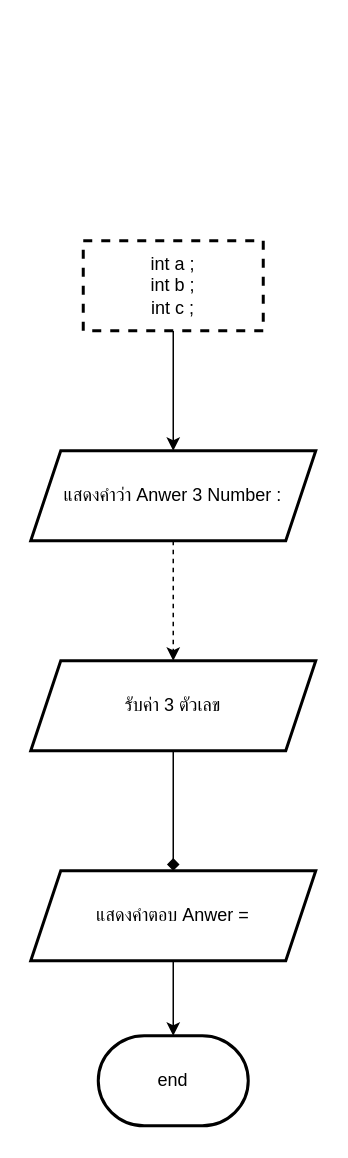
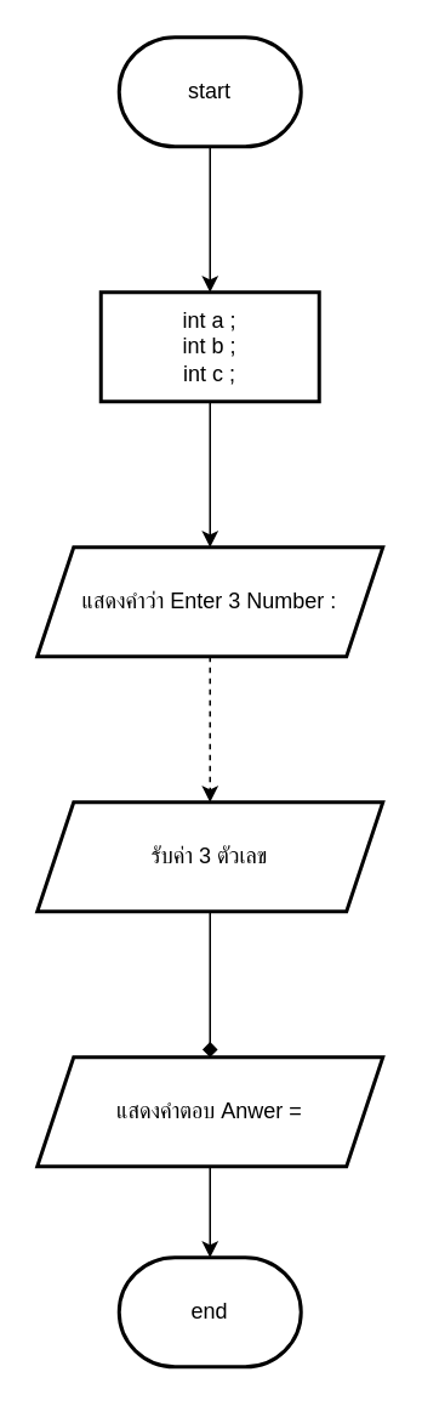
+ <mxCell id="3" value="start" style="strokeWidth=2;html=1;shape=mxgraph.flowchart.terminator;whiteSpace=wrap;" vertex="1" parent="1"><mxGeometry x="65" y="20" width="100" height="60" as="geometry" /></mxCell>
+ <mxCell id="2" value="" style="edgeStyle=orthogonalEdgeStyle;rounded=0;orthogonalLoop=1;jettySize=auto;html=1;" edge="1" parent="1" source="3" target="5"><mxGeometry relative="1" as="geometry" /></mxCell>
- <mxCell id="5" value="int a ;&lt;div&gt;int b ;&lt;/div&gt;&lt;div&gt;int c ;&lt;/div&gt;" style="whiteSpace=wrap;html=1;strokeWidth=2;dashed=1;" vertex="1" parent="1"><mxGeometry x="55" y="160" width="120" height="60" as="geometry" /></mxCell>
+ <mxCell id="5" value="int a ;&lt;div&gt;int b ;&lt;/div&gt;&lt;div&gt;int c ;&lt;/div&gt;" style="whiteSpace=wrap;html=1;strokeWidth=2;" vertex="1" parent="1"><mxGeometry x="55" y="160" width="120" height="60" as="geometry" /></mxCell>
- <mxCell id="7" value="แสดงคำว่า Anwer 3 Number :" style="shape=parallelogram;perimeter=parallelogramPerimeter;whiteSpace=wrap;html=1;fixedSize=1;strokeWidth=2;" vertex="1" parent="1"><mxGeometry x="20" y="300" width="190" height="60" as="geometry" /></mxCell>
+ <mxCell id="7" value="แสดงคำว่า Enter 3 Number :" style="shape=parallelogram;perimeter=parallelogramPerimeter;whiteSpace=wrap;html=1;fixedSize=1;strokeWidth=2;" vertex="1" parent="1"><mxGeometry x="20" y="300" width="190" height="60" as="geometry" /></mxCell>
